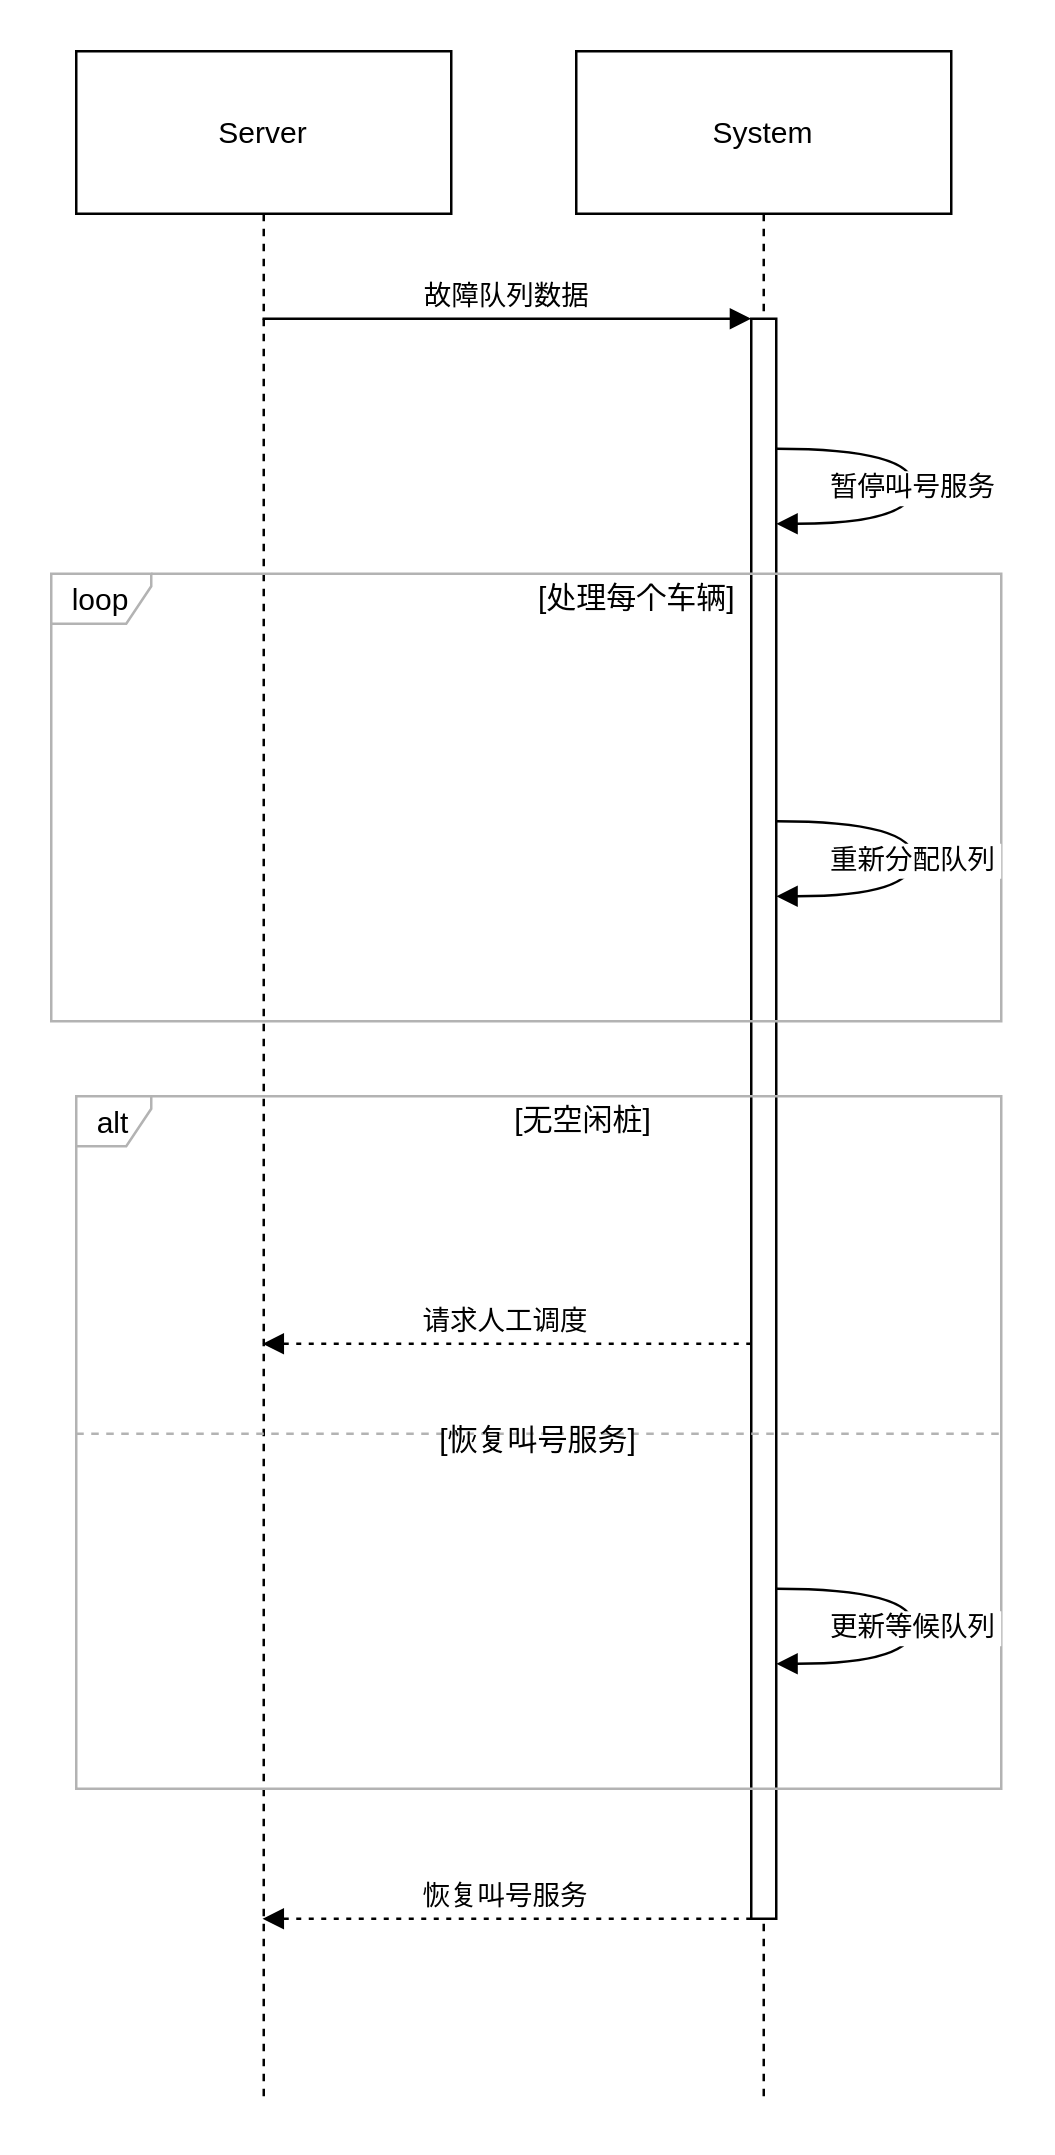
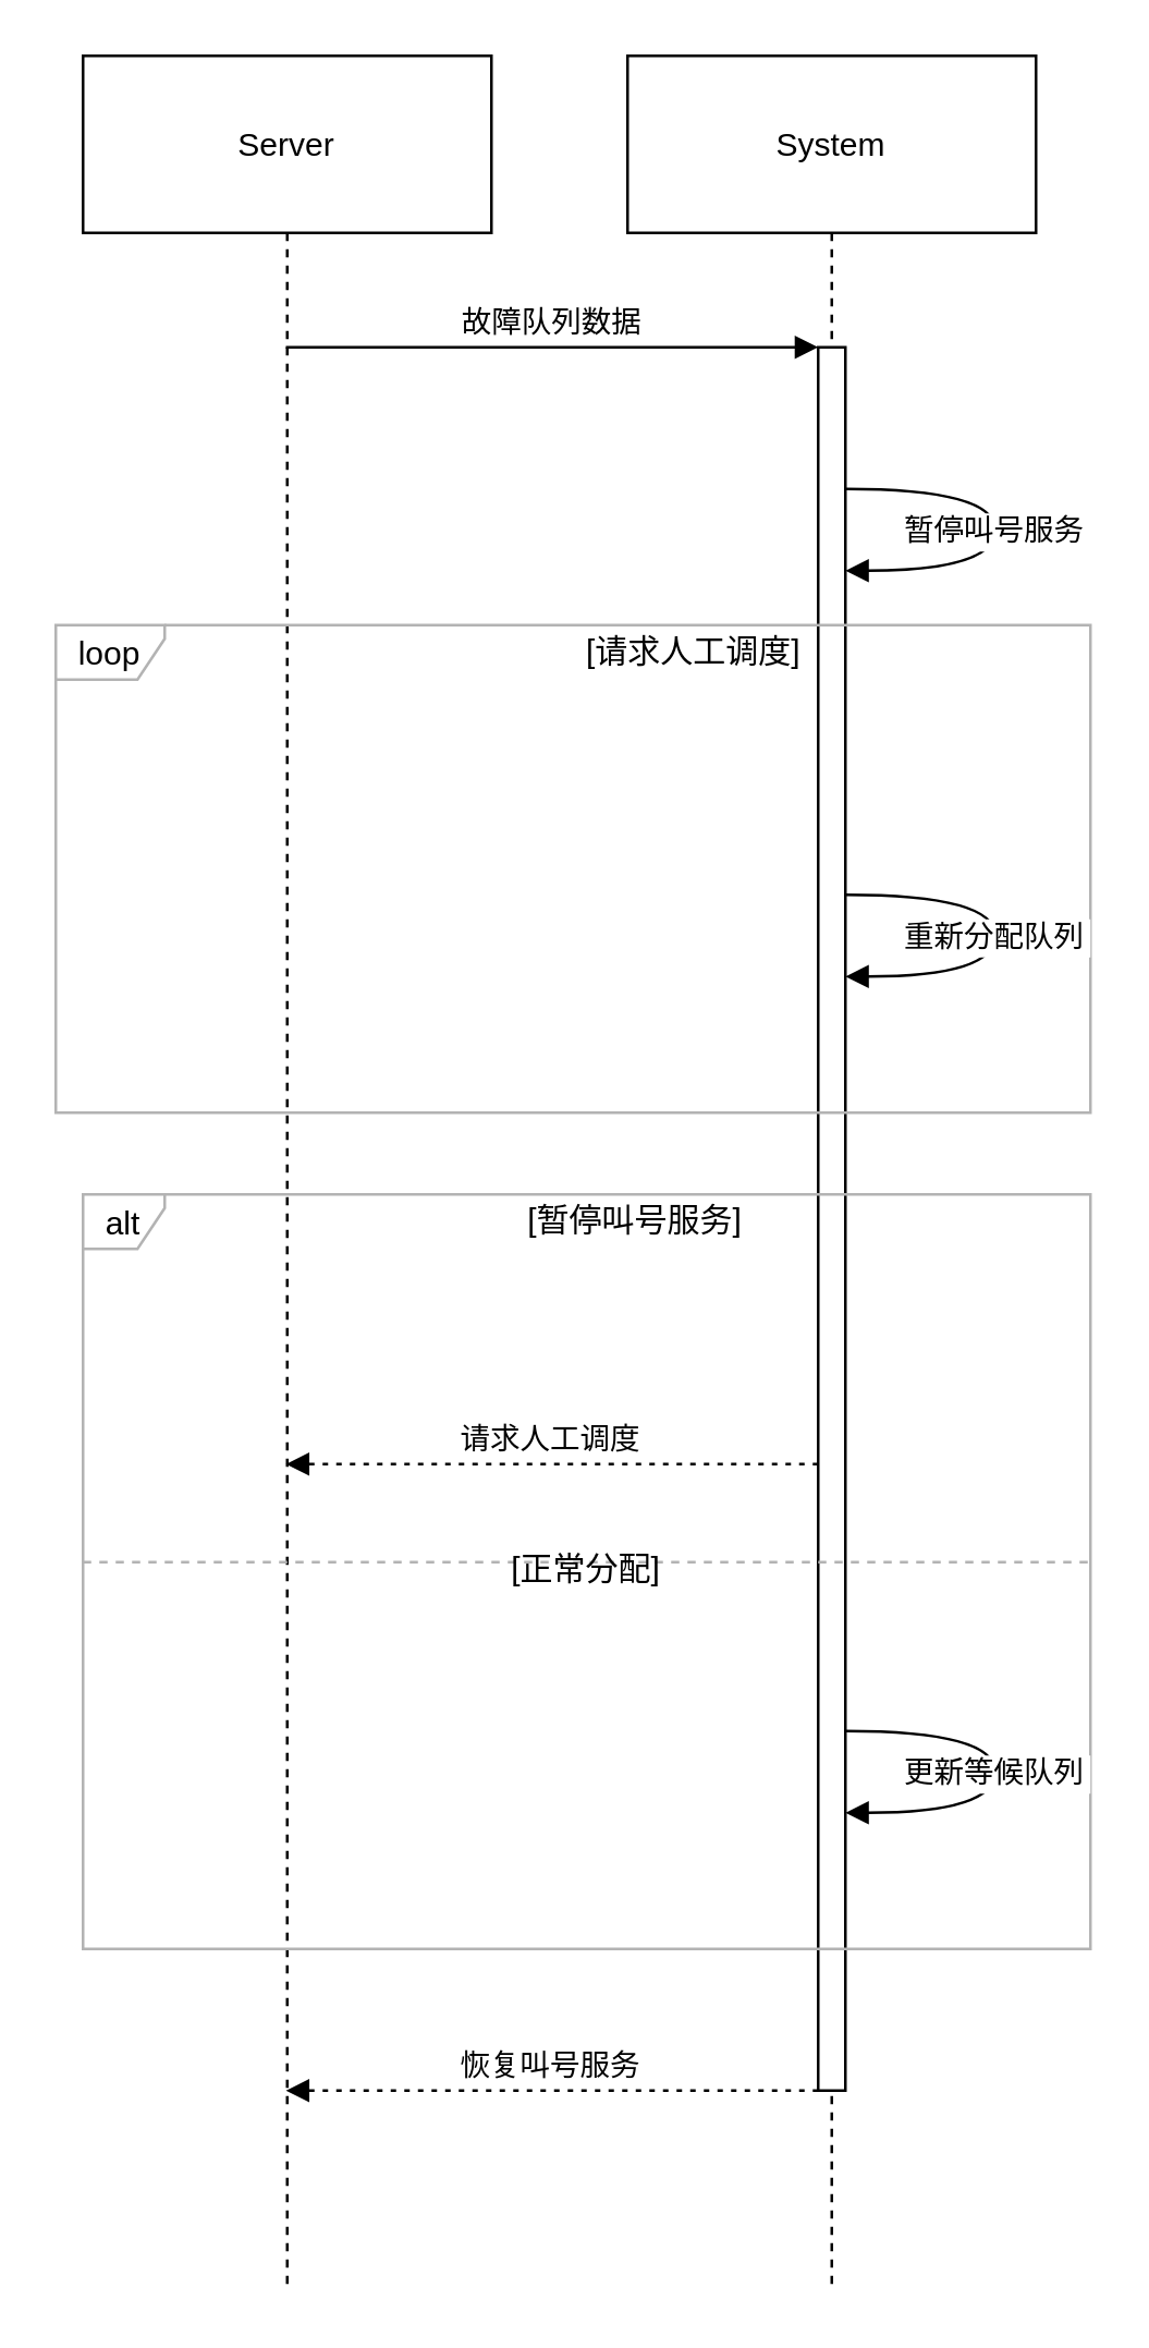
- <mxCell id="6" value="[处理每个车辆]" style="text;strokeColor=none;fillColor=none;align=center;verticalAlign=middle;whiteSpace=wrap;" vertex="1" parent="5"><mxGeometry x="89.412" width="290.588" height="20" as="geometry" /></mxCell>
+ <mxCell id="6" value="[请求人工调度]" style="text;strokeColor=none;fillColor=none;align=center;verticalAlign=middle;whiteSpace=wrap;" vertex="1" parent="5"><mxGeometry x="89.412" width="290.588" height="20" as="geometry" /></mxCell>
- <mxCell id="8" value="[无空闲桩]" style="text;strokeColor=none;fillColor=none;align=center;verticalAlign=middle;whiteSpace=wrap;" vertex="1" parent="7"><mxGeometry x="36.275" width="333.725" height="20" as="geometry" /></mxCell>
+ <mxCell id="8" value="[暂停叫号服务]" style="text;strokeColor=none;fillColor=none;align=center;verticalAlign=middle;whiteSpace=wrap;" vertex="1" parent="7"><mxGeometry x="36.275" width="333.725" height="20" as="geometry" /></mxCell>
- <mxCell id="9" value="[恢复叫号服务]" style="shape=line;dashed=1;whiteSpace=wrap;verticalAlign=top;labelPosition=center;verticalLabelPosition=middle;align=center;strokeColor=#B3B3B3;" vertex="1" parent="7"><mxGeometry y="124" width="370" height="22" as="geometry" /></mxCell>
+ <mxCell id="9" value="[正常分配]" style="shape=line;dashed=1;whiteSpace=wrap;verticalAlign=top;labelPosition=center;verticalLabelPosition=middle;align=center;strokeColor=#B3B3B3;" vertex="1" parent="7"><mxGeometry y="124" width="370" height="22" as="geometry" /></mxCell>
